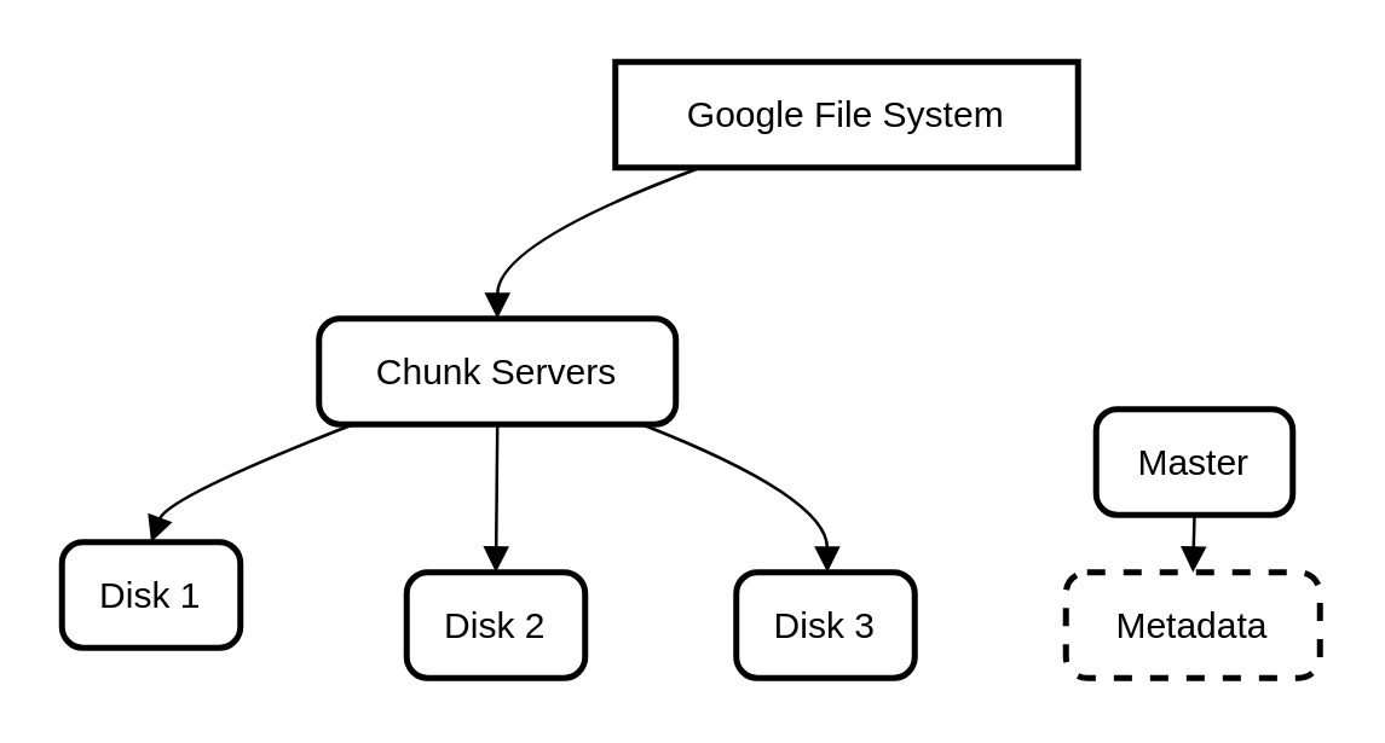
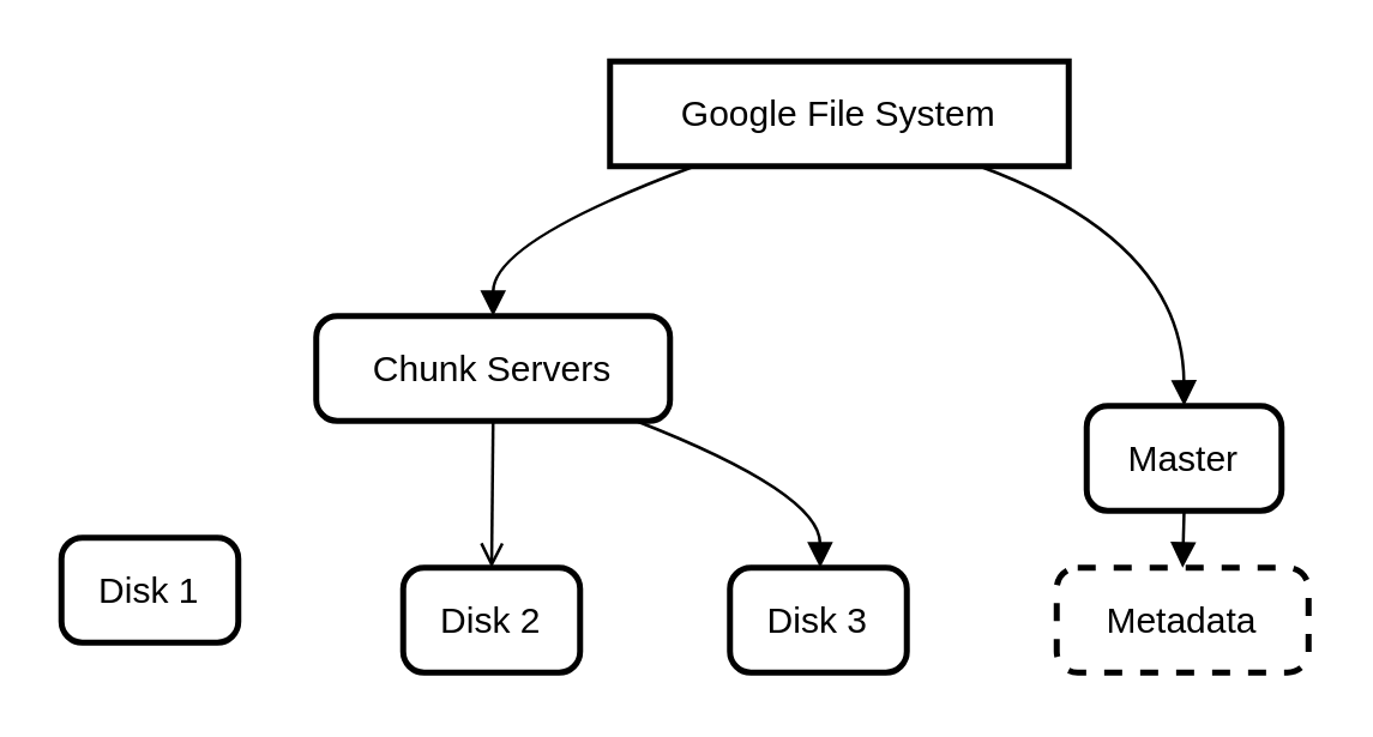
+ <mxCell id="10" value="" style="curved=1;startArrow=none;endArrow=block;exitX=0.8;exitY=0.99;entryX=0.5;entryY=-0.01;" edge="1" parent="1" source="2" target="4"><mxGeometry relative="1" as="geometry"><Array as="points"><mxPoint x="394" y="80" /></Array></mxGeometry></mxCell>
- <mxCell id="11" value="" style="curved=1;startArrow=none;endArrow=block;exitX=0.12;exitY=0.97;entryX=0.5;entryY=0;" edge="1" parent="1" source="3" target="5"><mxGeometry relative="1" as="geometry"><Array as="points"><mxPoint x="55" y="164" /></Array></mxGeometry></mxCell>
- <mxCell id="12" value="" style="curved=1;startArrow=none;endArrow=block;exitX=0.5;exitY=0.97;entryX=0.5;entryY=0;" edge="1" parent="1" source="3" target="6"><mxGeometry relative="1" as="geometry"><Array as="points" /></mxGeometry></mxCell>
+ <mxCell id="12" value="" style="curved=1;startArrow=none;endArrow=open;exitX=0.5;exitY=0.97;entryX=0.5;entryY=0;" edge="1" parent="1" source="3" target="6"><mxGeometry relative="1" as="geometry"><Array as="points" /></mxGeometry></mxCell>
